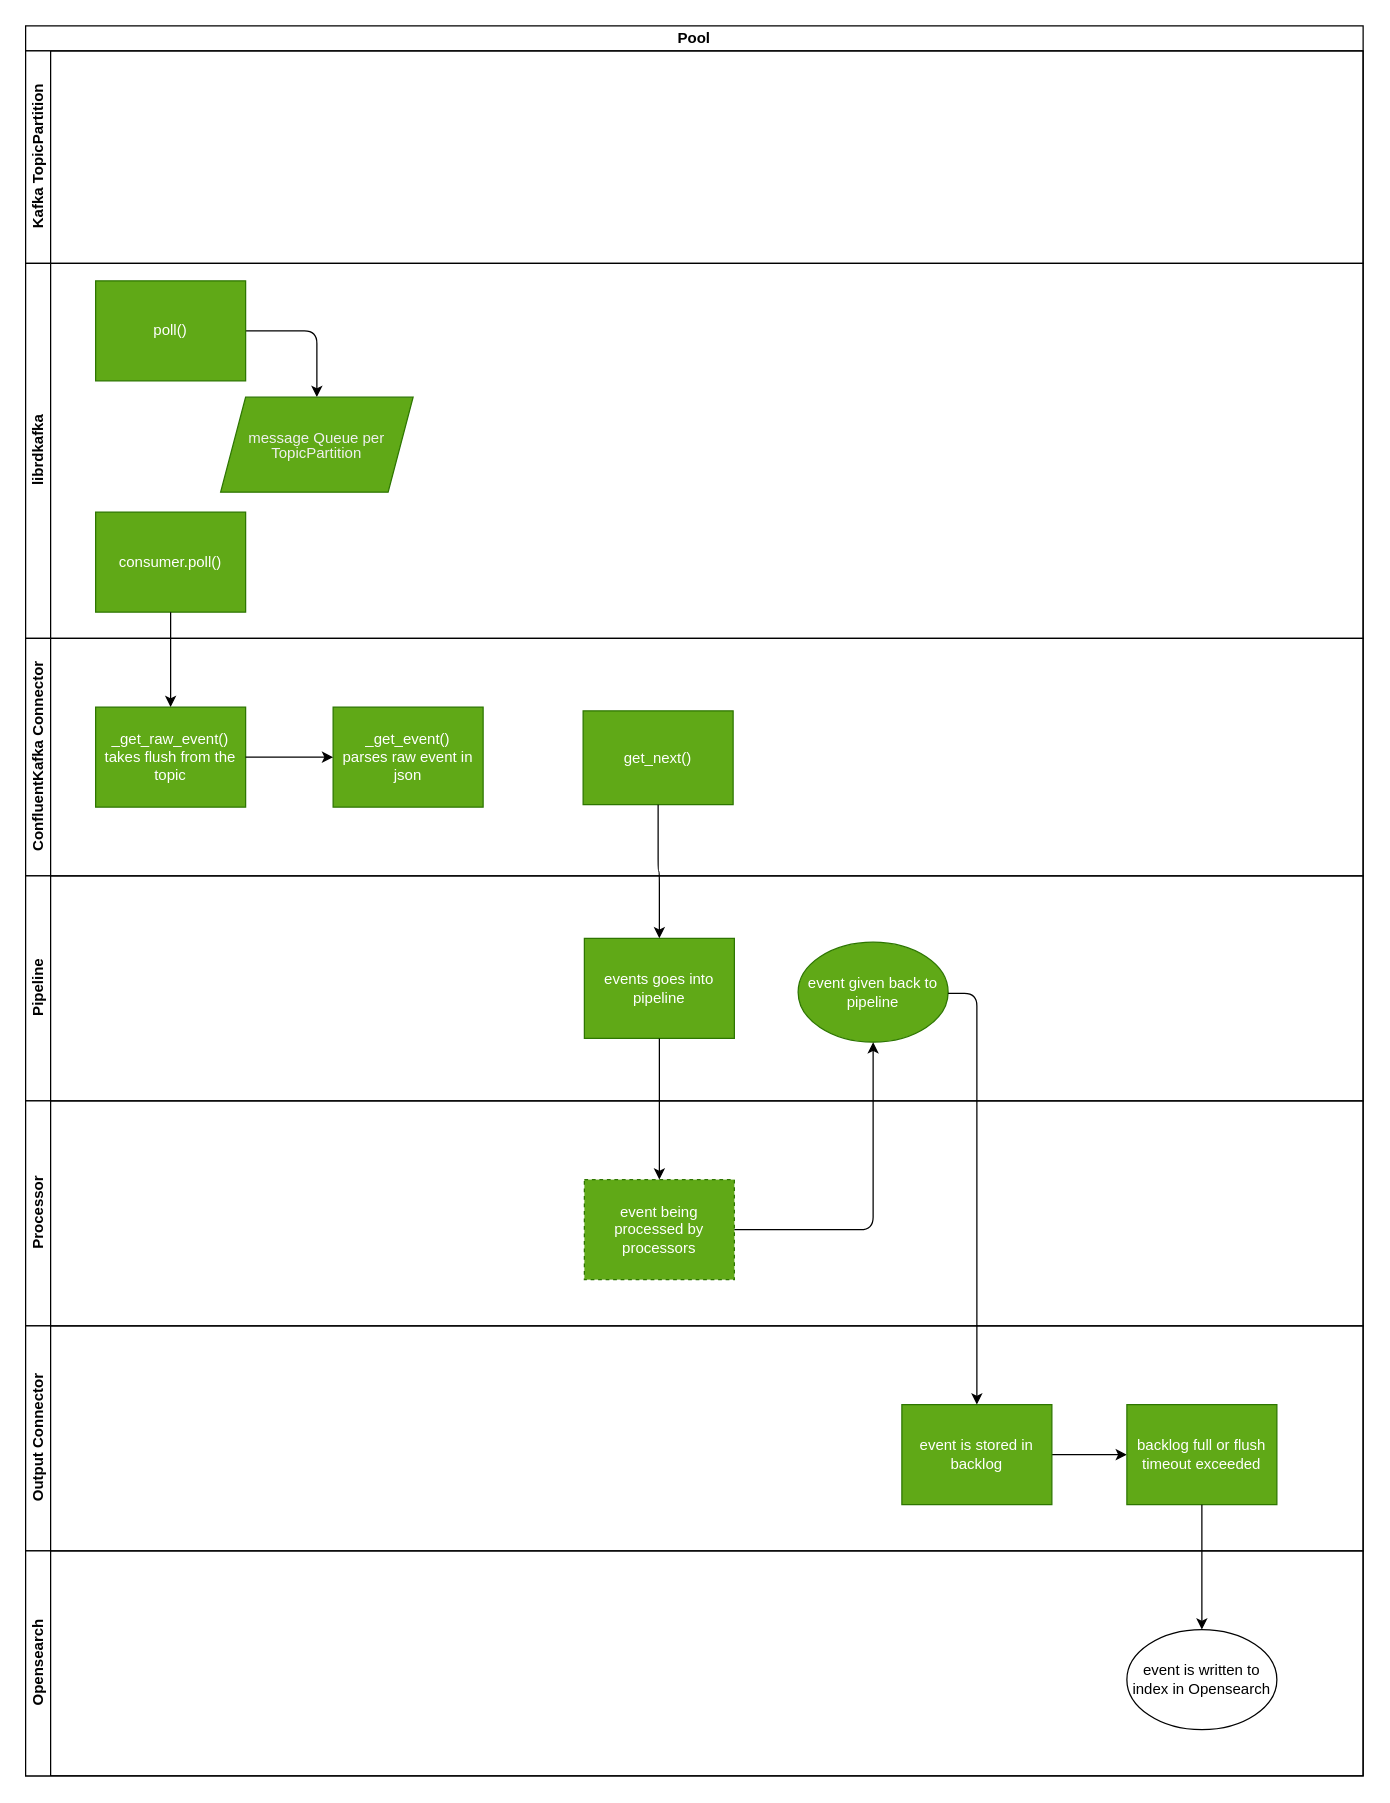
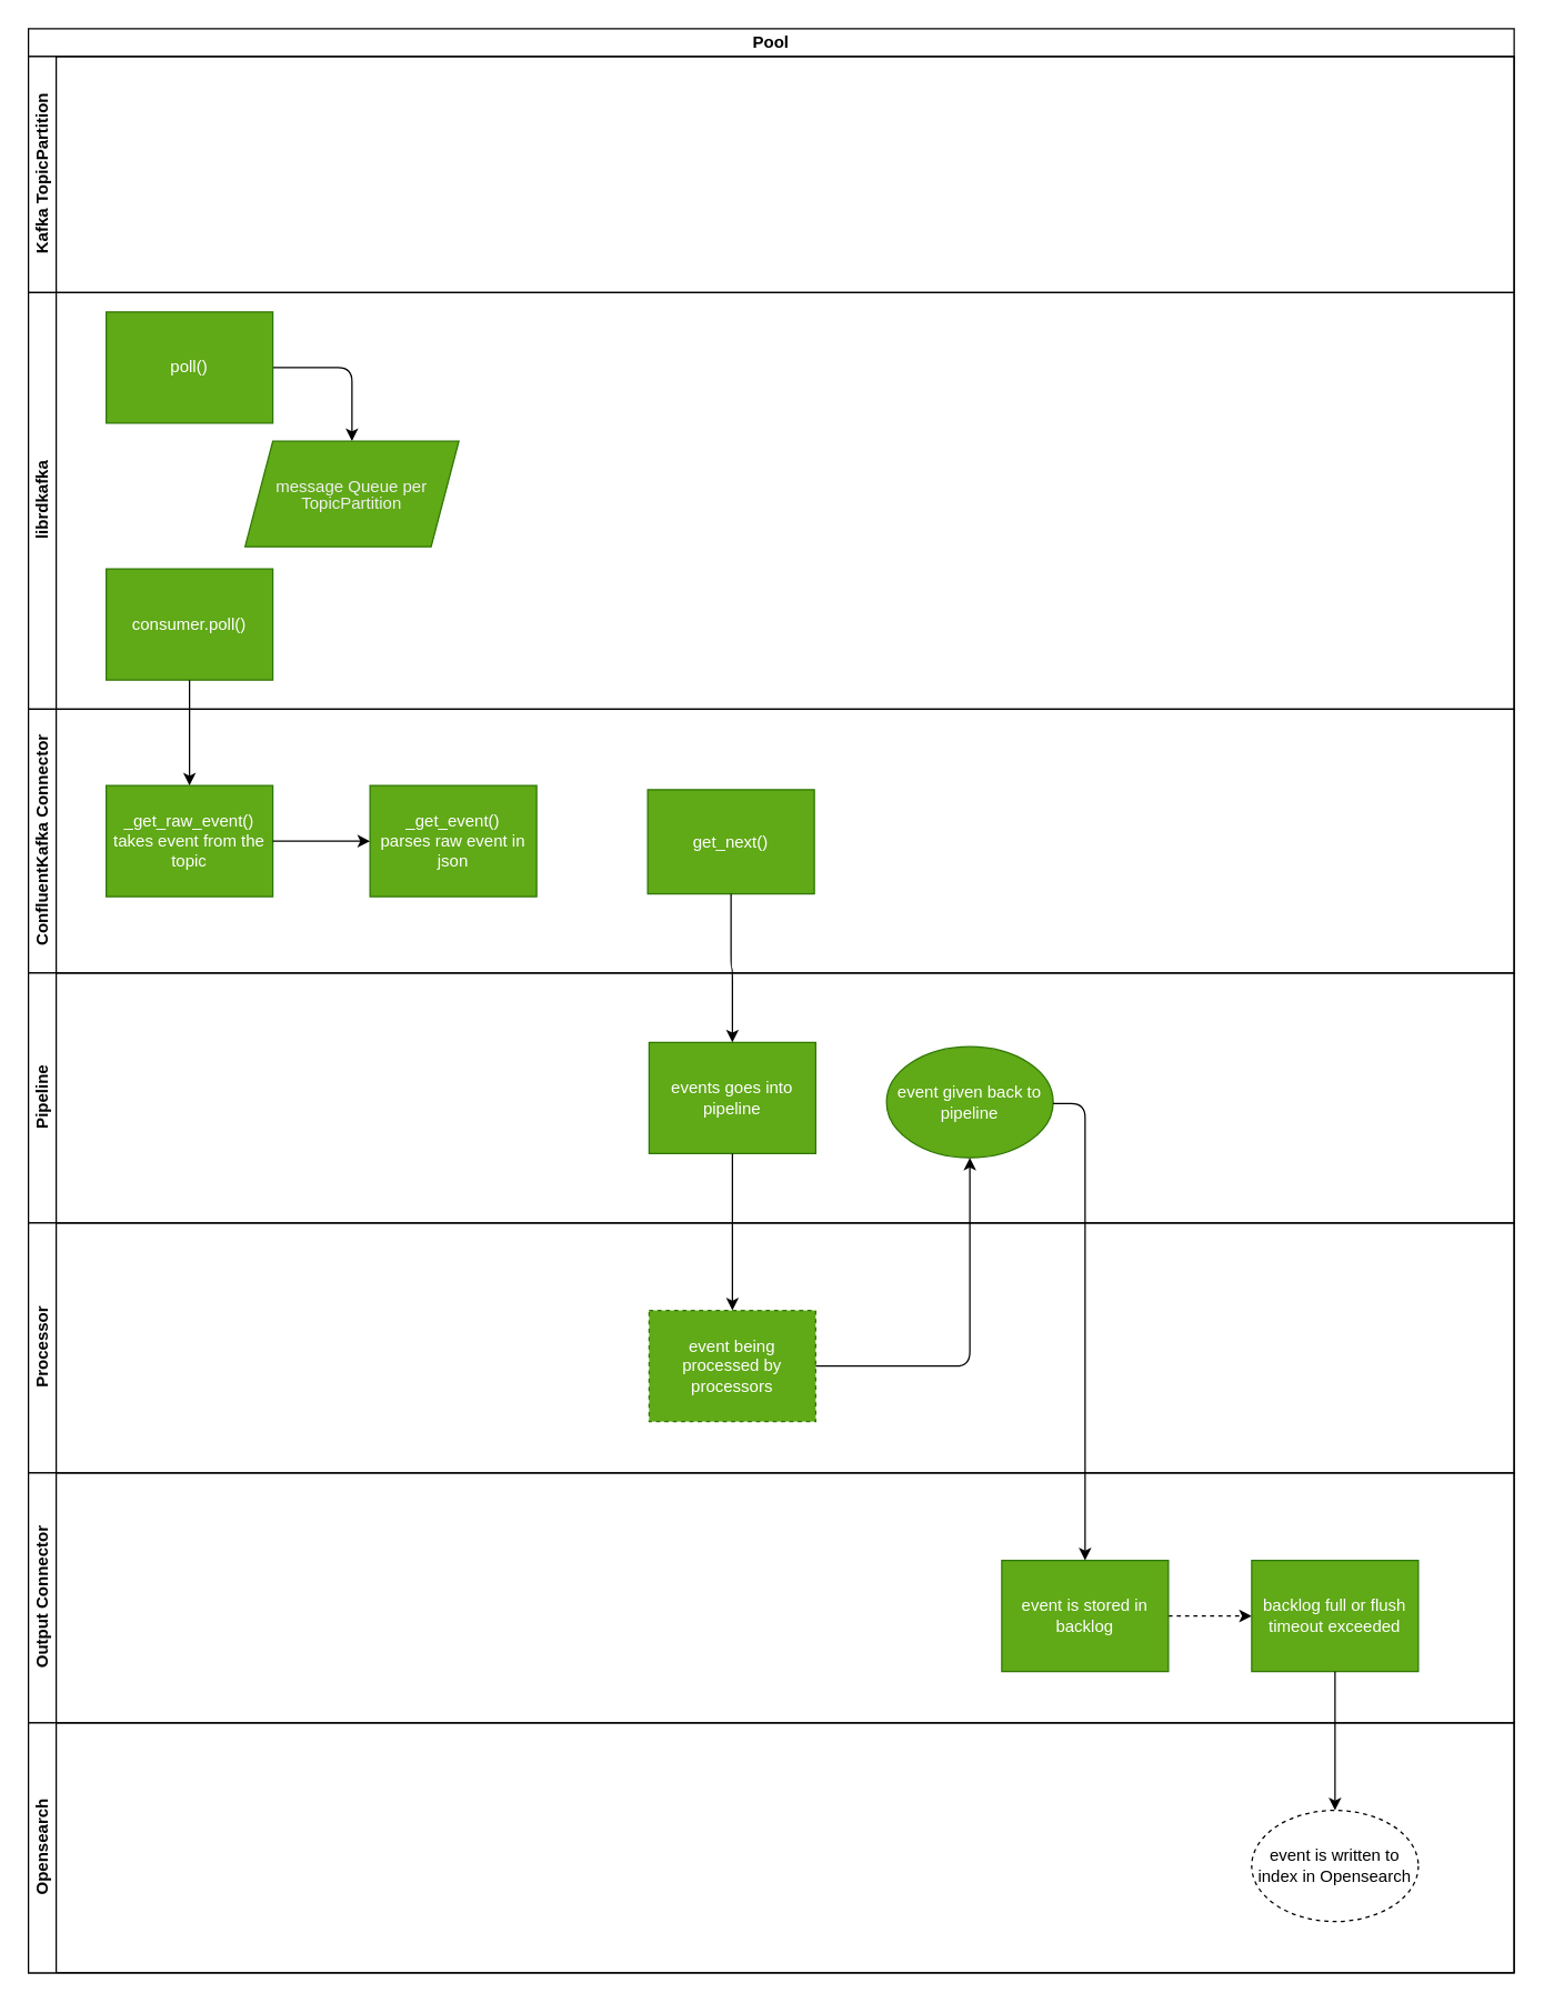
- <mxCell id="10" value="_get_raw_event()&lt;br&gt;takes flush from the topic" style="rounded=0;whiteSpace=wrap;html=1;fillColor=#60a917;fontColor=#ffffff;strokeColor=#2D7600;" parent="9" vertex="1"><mxGeometry x="56" y="55" width="120" height="80" as="geometry" /></mxCell>
+ <mxCell id="10" value="_get_raw_event()&lt;br&gt;takes event from the topic" style="rounded=0;whiteSpace=wrap;html=1;fillColor=#60a917;fontColor=#ffffff;strokeColor=#2D7600;" parent="9" vertex="1"><mxGeometry x="56" y="55" width="120" height="80" as="geometry" /></mxCell>
- <mxCell id="20" value="" style="edgeStyle=orthogonalEdgeStyle;html=1;" parent="19" source="21" target="22" edge="1"><mxGeometry relative="1" as="geometry" /></mxCell>
+ <mxCell id="20" value="" style="edgeStyle=orthogonalEdgeStyle;html=1;dashed=1;" parent="19" source="21" target="22" edge="1"><mxGeometry relative="1" as="geometry" /></mxCell>
- <mxCell id="24" value="event is written to index in Opensearch" style="ellipse;whiteSpace=wrap;html=1;" vertex="1" parent="23"><mxGeometry x="881" y="63" width="120" height="80" as="geometry" /></mxCell>
+ <mxCell id="24" value="event is written to index in Opensearch" style="ellipse;whiteSpace=wrap;html=1;dashed=1;" vertex="1" parent="23"><mxGeometry x="881" y="63" width="120" height="80" as="geometry" /></mxCell>
